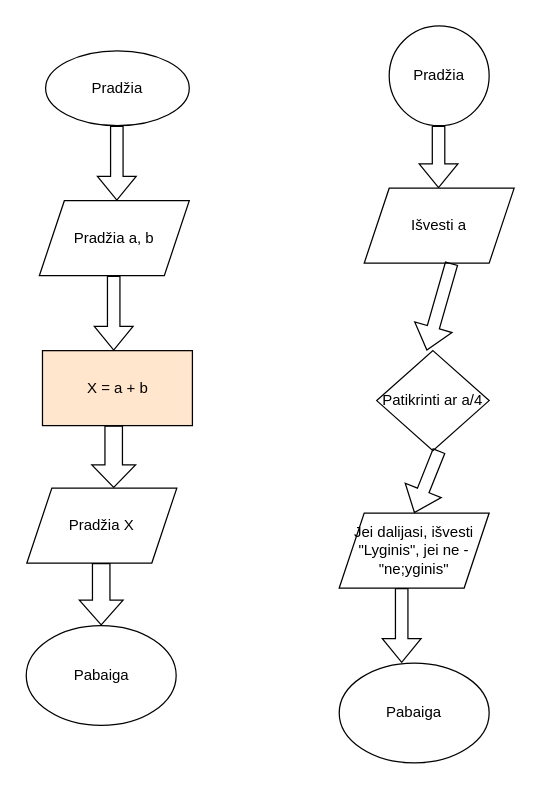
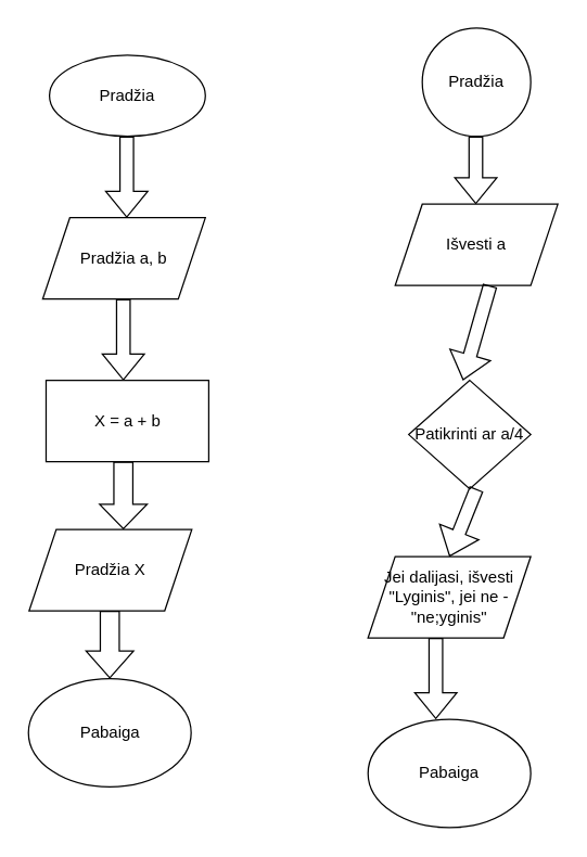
- <mxCell id="6" value="X = a + b" style="rounded=0;whiteSpace=wrap;html=1;fillColor=#ffe6cc;" vertex="1" parent="1"><mxGeometry x="33.5" y="280" width="120" height="60" as="geometry" /></mxCell>
+ <mxCell id="6" value="X = a + b" style="rounded=0;whiteSpace=wrap;html=1;" vertex="1" parent="1"><mxGeometry x="33.5" y="280" width="120" height="60" as="geometry" /></mxCell>
